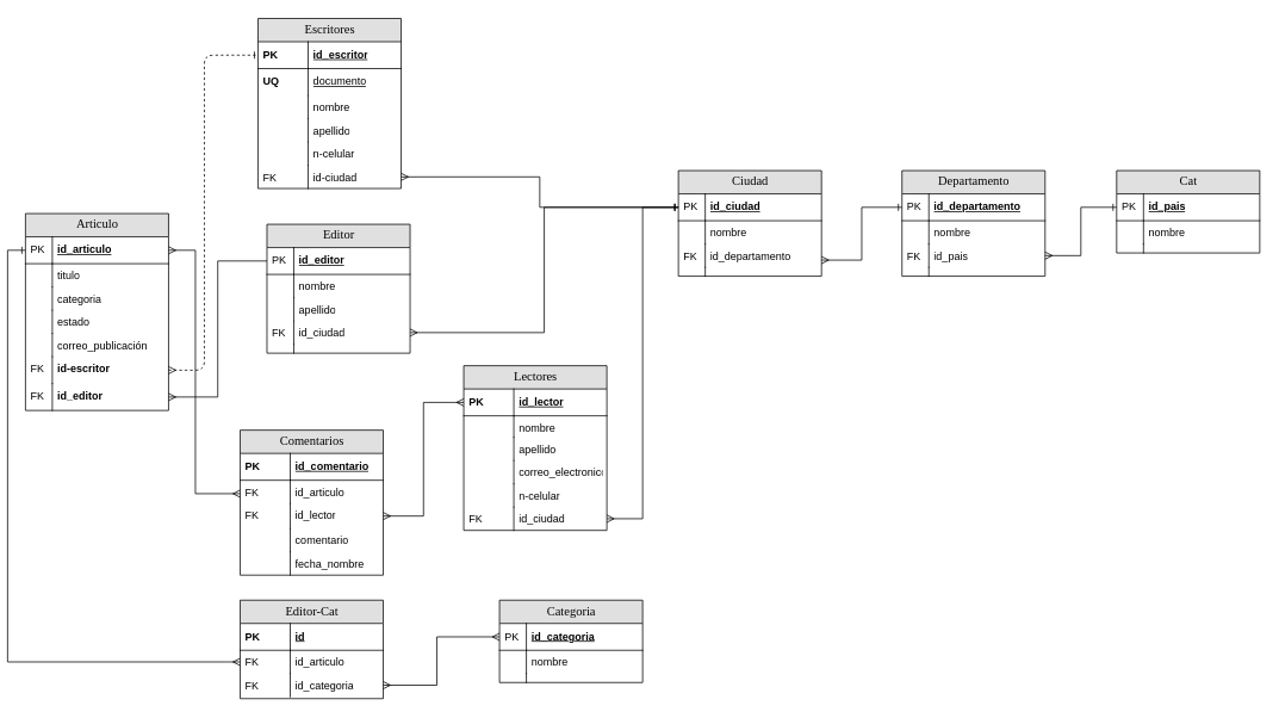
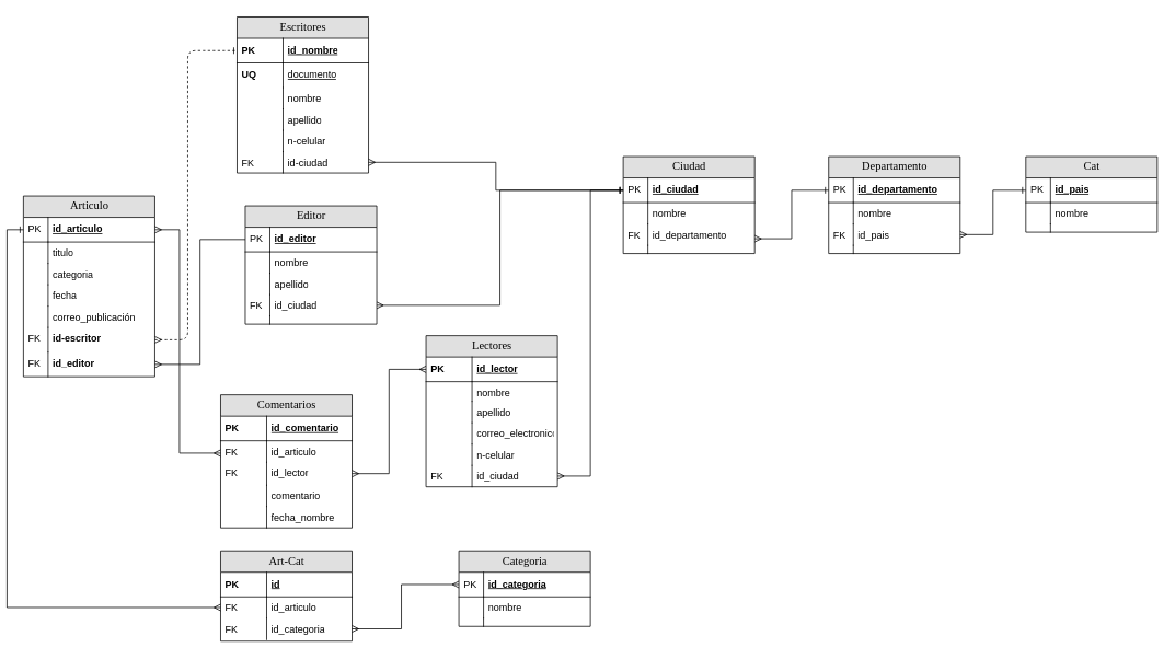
- <mxCell id="3" value="id_escritor" style="shape=partialRectangle;top=0;left=0;right=0;bottom=1;html=1;align=left;verticalAlign=middle;fillColor=none;spacingLeft=60;spacingRight=4;whiteSpace=wrap;overflow=hidden;rotatable=0;points=[[0,0.5],[1,0.5]];portConstraint=eastwest;dropTarget=0;fontStyle=5;strokeColor=default;" parent="2" vertex="1"><mxGeometry y="26" width="160" height="30" as="geometry" /></mxCell>
+ <mxCell id="3" value="id_nombre" style="shape=partialRectangle;top=0;left=0;right=0;bottom=1;html=1;align=left;verticalAlign=middle;fillColor=none;spacingLeft=60;spacingRight=4;whiteSpace=wrap;overflow=hidden;rotatable=0;points=[[0,0.5],[1,0.5]];portConstraint=eastwest;dropTarget=0;fontStyle=5;strokeColor=default;" parent="2" vertex="1"><mxGeometry y="26" width="160" height="30" as="geometry" /></mxCell>
- <mxCell id="56" value="estado" style="shape=partialRectangle;top=0;left=0;right=0;bottom=0;html=1;align=left;verticalAlign=top;fillColor=none;spacingLeft=34;spacingRight=4;whiteSpace=wrap;overflow=hidden;rotatable=0;points=[[0,0.5],[1,0.5]];portConstraint=eastwest;dropTarget=0;" parent="49" vertex="1"><mxGeometry y="108" width="160" height="26" as="geometry" /></mxCell>
+ <mxCell id="56" value="fecha" style="shape=partialRectangle;top=0;left=0;right=0;bottom=0;html=1;align=left;verticalAlign=top;fillColor=none;spacingLeft=34;spacingRight=4;whiteSpace=wrap;overflow=hidden;rotatable=0;points=[[0,0.5],[1,0.5]];portConstraint=eastwest;dropTarget=0;" parent="49" vertex="1"><mxGeometry y="108" width="160" height="26" as="geometry" /></mxCell>
- <mxCell id="42" value="Editor-Cat" style="swimlane;html=1;fontStyle=0;childLayout=stackLayout;horizontal=1;startSize=26;fillColor=#e0e0e0;horizontalStack=0;resizeParent=1;resizeLast=0;collapsible=1;marginBottom=0;swimlaneFillColor=#ffffff;align=center;rounded=0;shadow=0;comic=0;labelBackgroundColor=none;strokeWidth=1;fontFamily=Verdana;fontSize=14" parent="1" vertex="1"><mxGeometry x="260" y="670" width="160" height="110" as="geometry" /></mxCell>
+ <mxCell id="42" value="Art-Cat" style="swimlane;html=1;fontStyle=0;childLayout=stackLayout;horizontal=1;startSize=26;fillColor=#e0e0e0;horizontalStack=0;resizeParent=1;resizeLast=0;collapsible=1;marginBottom=0;swimlaneFillColor=#ffffff;align=center;rounded=0;shadow=0;comic=0;labelBackgroundColor=none;strokeWidth=1;fontFamily=Verdana;fontSize=14" parent="1" vertex="1"><mxGeometry x="260" y="670" width="160" height="110" as="geometry" /></mxCell>
